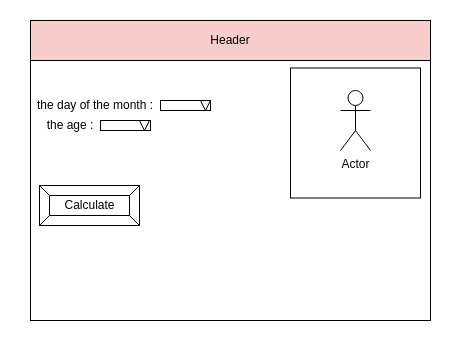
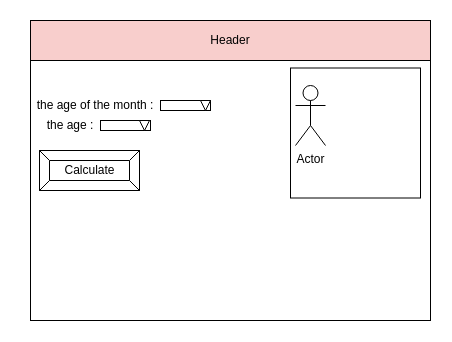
- <mxCell id="5" value="the day of the month :" style="text;html=1;strokeColor=none;fillColor=none;align=center;verticalAlign=middle;whiteSpace=wrap;rounded=0;" vertex="1" parent="1"><mxGeometry x="20" y="90" width="150" height="30" as="geometry" /></mxCell>
+ <mxCell id="5" value="the age of the month :" style="text;html=1;strokeColor=none;fillColor=none;align=center;verticalAlign=middle;whiteSpace=wrap;rounded=0;" vertex="1" parent="1"><mxGeometry x="20" y="90" width="150" height="30" as="geometry" /></mxCell>
- <mxCell id="12" value="Actor" style="shape=umlActor;verticalLabelPosition=bottom;verticalAlign=top;html=1;outlineConnect=0;" vertex="1" parent="1"><mxGeometry x="340" y="90" width="30" height="60" as="geometry" /></mxCell>
+ <mxCell id="12" value="Actor" style="shape=umlActor;verticalLabelPosition=bottom;verticalAlign=top;html=1;outlineConnect=0;" vertex="1" parent="1"><mxGeometry x="295" y="85" width="30" height="60" as="geometry" /></mxCell>
- <mxCell id="4" value="Calculate" style="labelPosition=center;verticalLabelPosition=middle;align=center;html=1;shape=mxgraph.basic.button;dx=10;" parent="1" vertex="1"><mxGeometry x="39" y="185" width="100" height="40" as="geometry" /></mxCell>
+ <mxCell id="4" value="Calculate" style="labelPosition=center;verticalLabelPosition=middle;align=center;html=1;shape=mxgraph.basic.button;dx=10;" parent="1" vertex="1"><mxGeometry x="39" y="150" width="100" height="40" as="geometry" /></mxCell>
